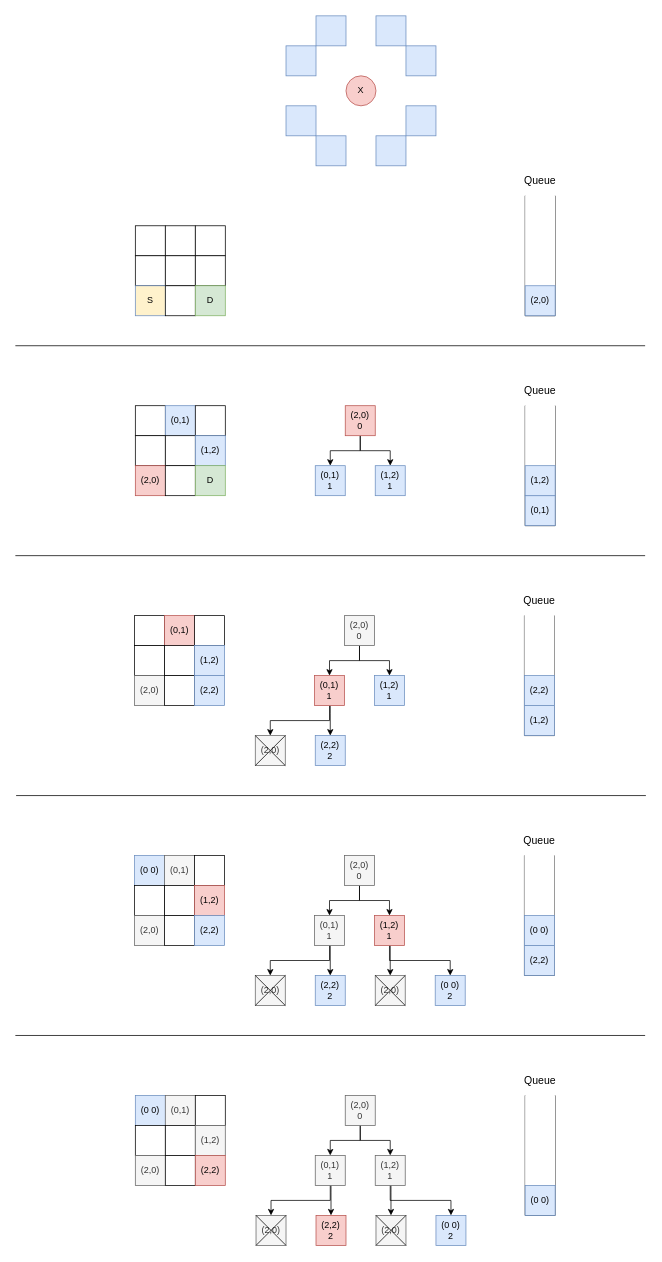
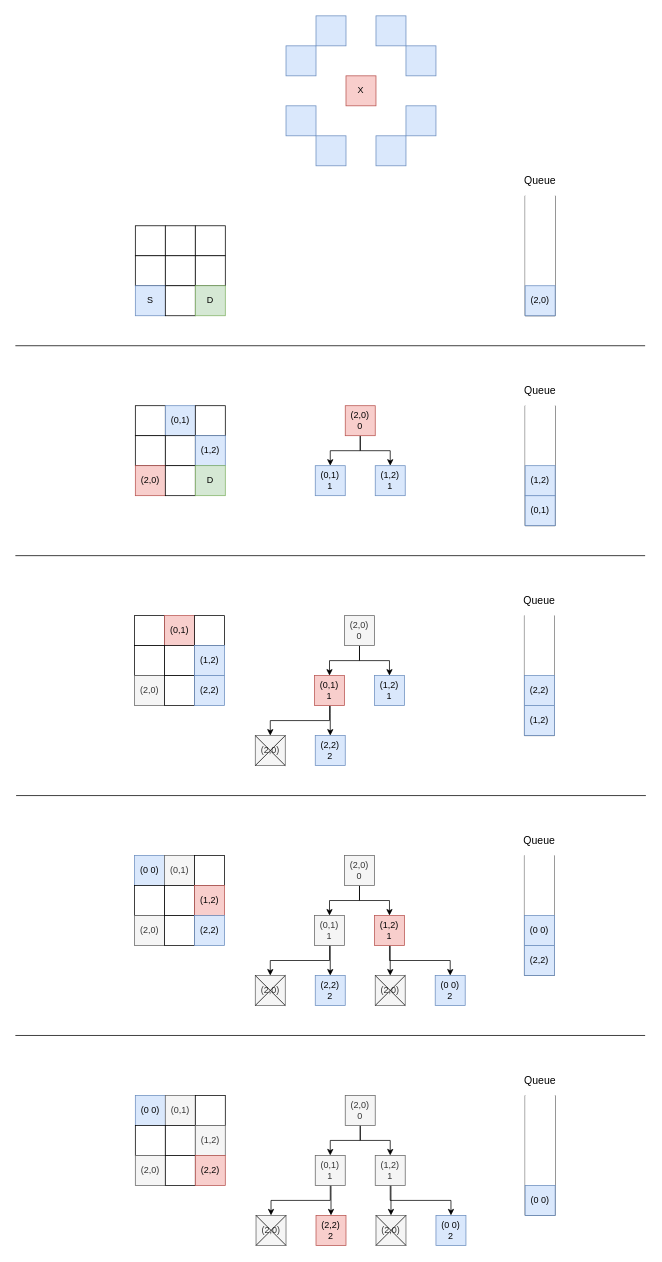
- <mxCell id="18" value="X" style="ellipse;whiteSpace=wrap;html=1;fillColor=#f8cecc;strokeColor=#b85450;" parent="1" vertex="1"><mxGeometry x="461" y="100" width="40" height="40" as="geometry" /></mxCell>
+ <mxCell id="18" value="X" style="rounded=0;whiteSpace=wrap;html=1;fillColor=#f8cecc;strokeColor=#b85450;" parent="1" vertex="1"><mxGeometry x="461" y="100" width="40" height="40" as="geometry" /></mxCell>
- <mxCell id="33" value="S" style="rounded=0;whiteSpace=wrap;html=1;fillColor=#fff2cc;strokeColor=#6c8ebf;" parent="1" vertex="1"><mxGeometry x="180" y="380" width="40" height="40" as="geometry" /></mxCell>
+ <mxCell id="33" value="S" style="rounded=0;whiteSpace=wrap;html=1;fillColor=#dae8fc;strokeColor=#6c8ebf;" parent="1" vertex="1"><mxGeometry x="180" y="380" width="40" height="40" as="geometry" /></mxCell>
